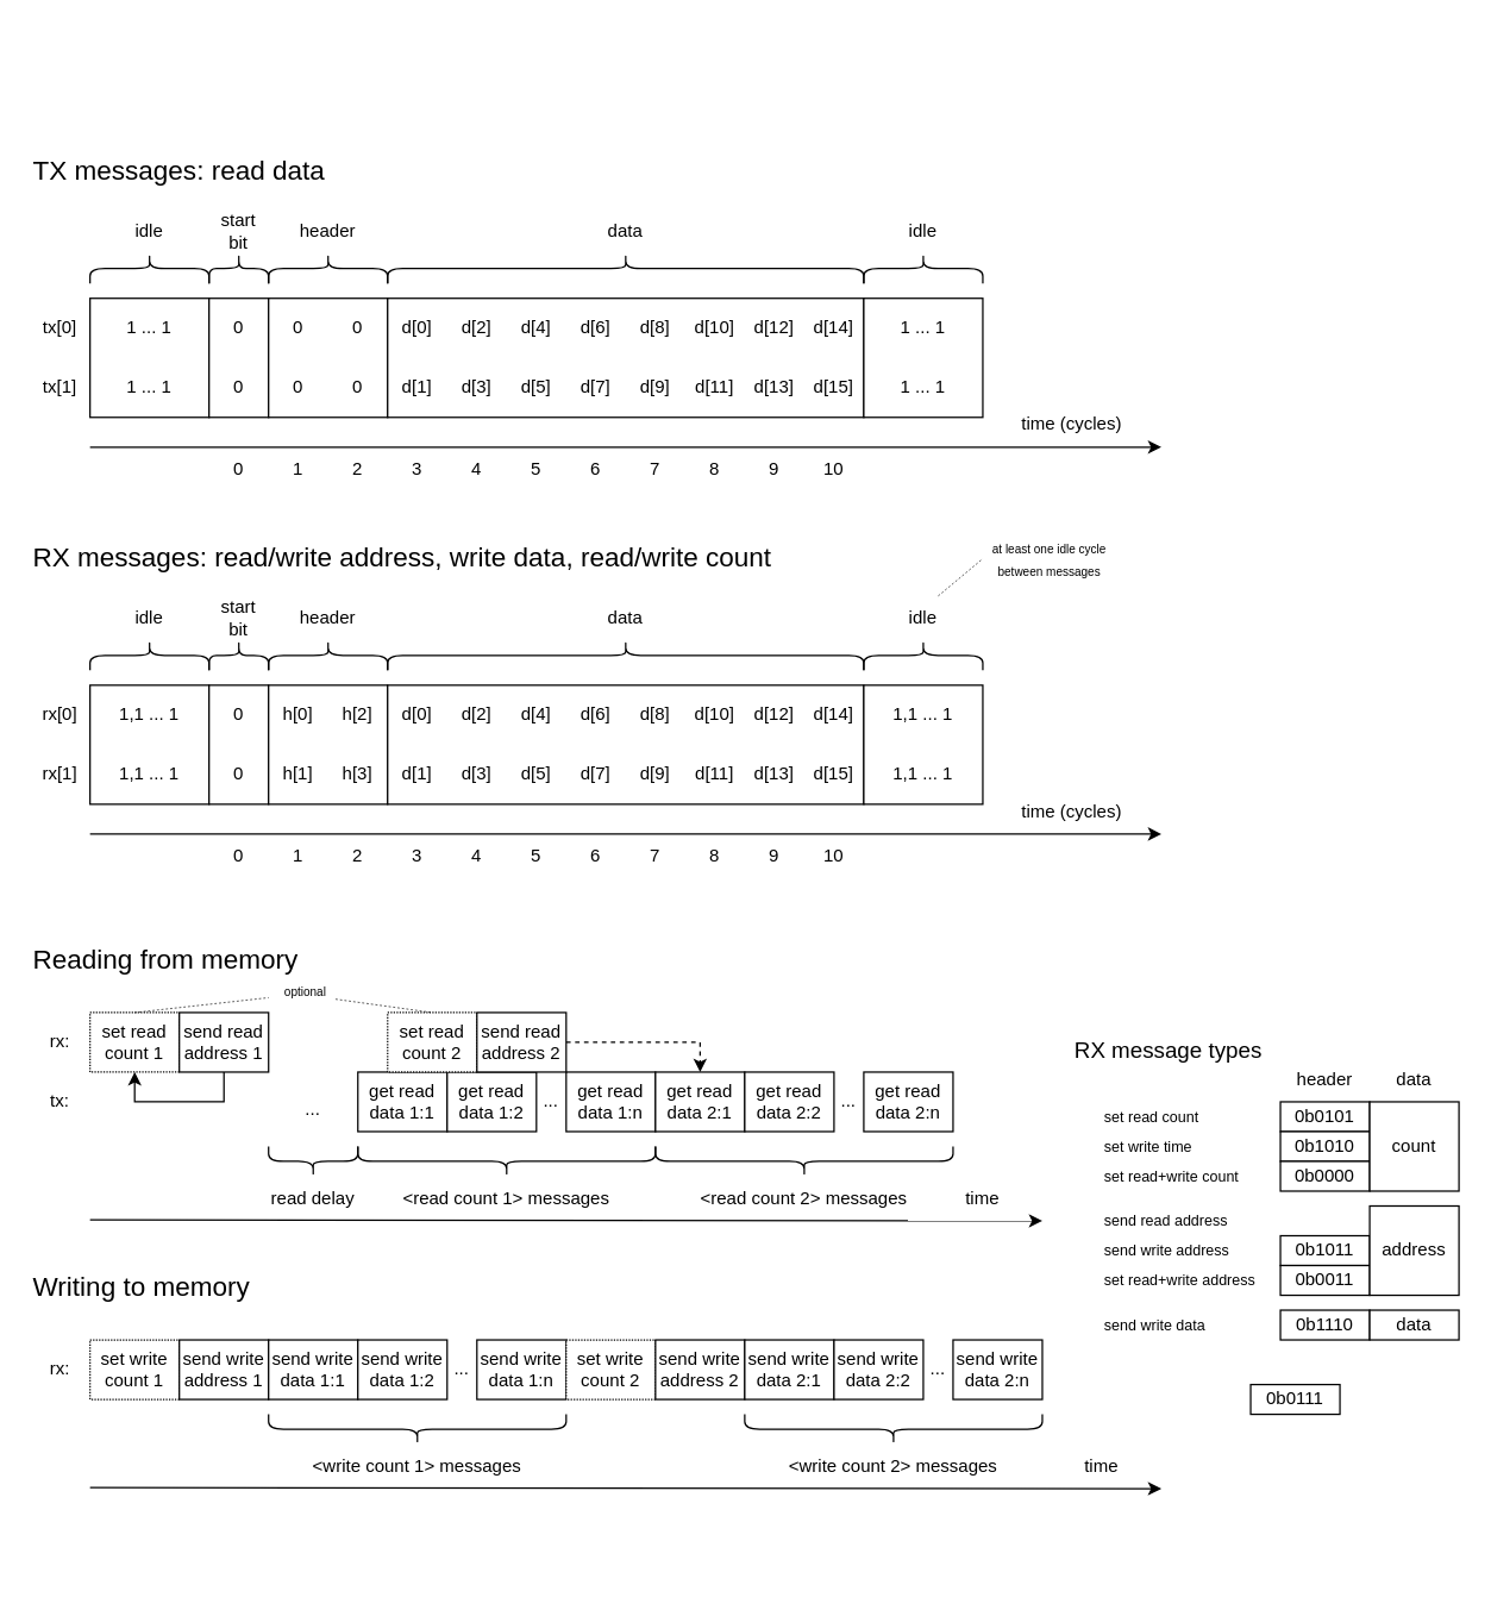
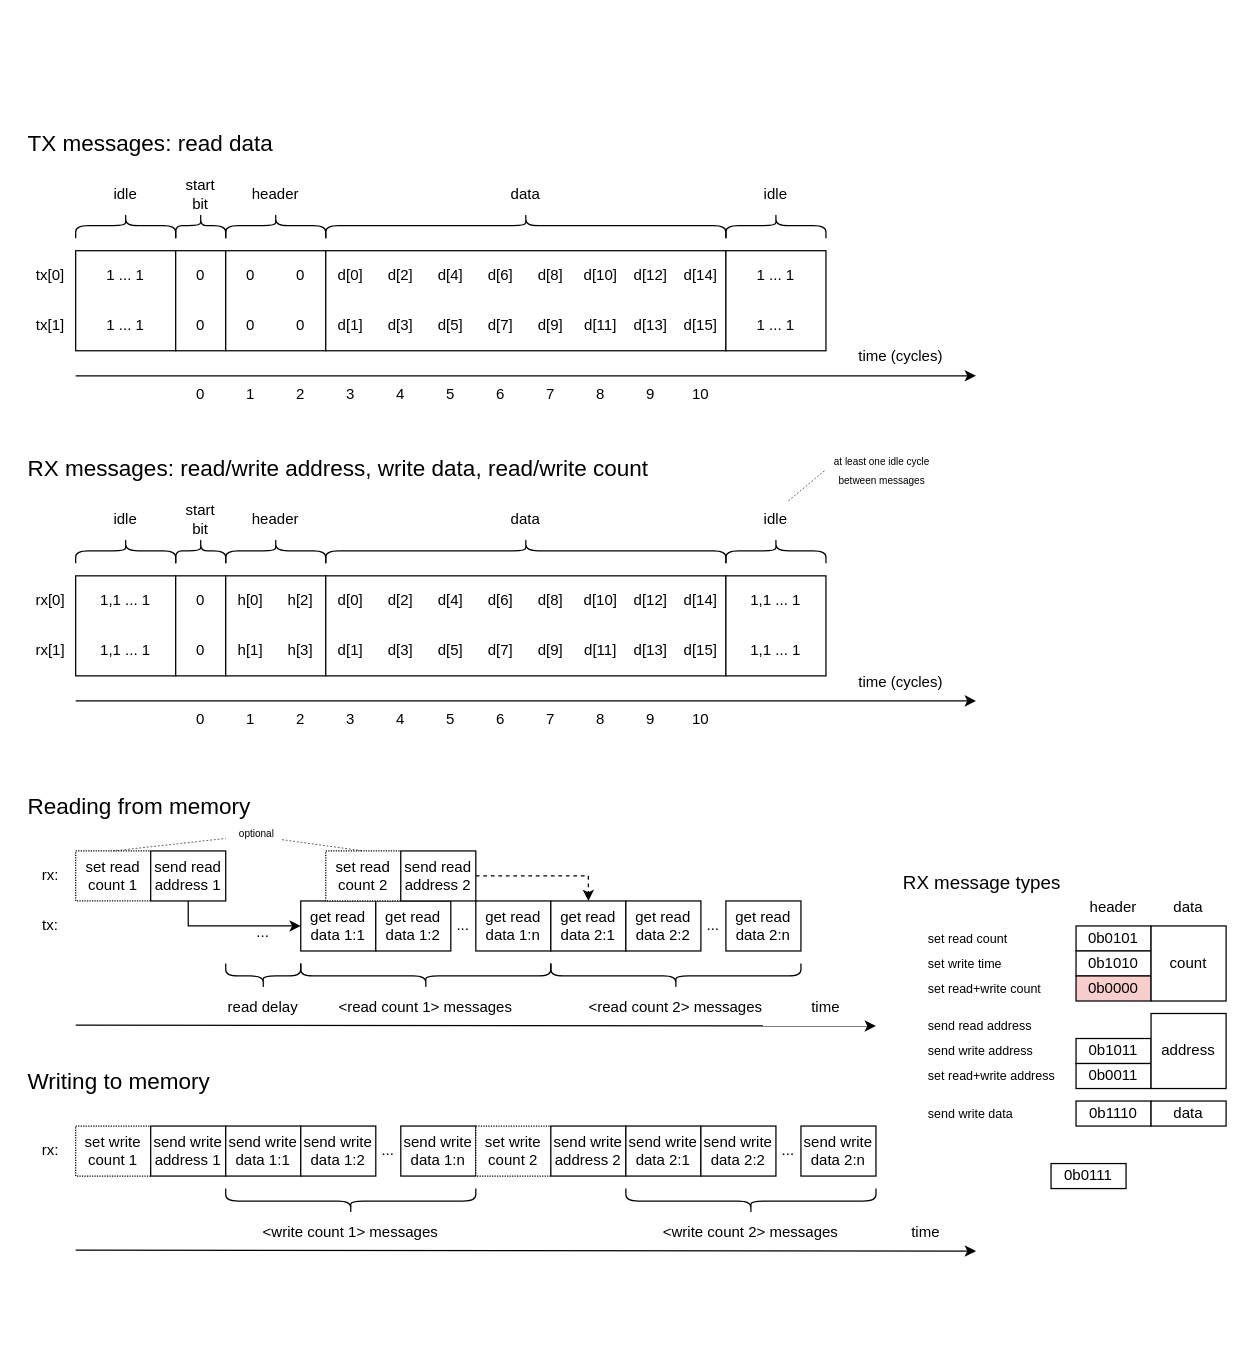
- <mxCell id="139" style="edgeStyle=orthogonalEdgeStyle;rounded=0;orthogonalLoop=1;jettySize=auto;html=1;exitX=0.5;exitY=1;exitDx=0;exitDy=0;" edge="1" parent="1" source="140" target="137"><mxGeometry relative="1" as="geometry" /></mxCell>
+ <mxCell id="139" style="edgeStyle=orthogonalEdgeStyle;rounded=0;orthogonalLoop=1;jettySize=auto;html=1;entryX=0;entryY=0.5;entryDx=0;entryDy=0;exitX=0.5;exitY=1;exitDx=0;exitDy=0;" edge="1" parent="1" source="140" target="144"><mxGeometry relative="1" as="geometry" /></mxCell>
- <mxCell id="125" value="0b0000" style="rounded=0;whiteSpace=wrap;html=1;" vertex="1" parent="1"><mxGeometry x="860" y="780" width="60" height="20" as="geometry" /></mxCell>
+ <mxCell id="125" value="0b0000" style="rounded=0;whiteSpace=wrap;html=1;fillColor=#f8cecc;" vertex="1" parent="1"><mxGeometry x="860" y="780" width="60" height="20" as="geometry" /></mxCell>
